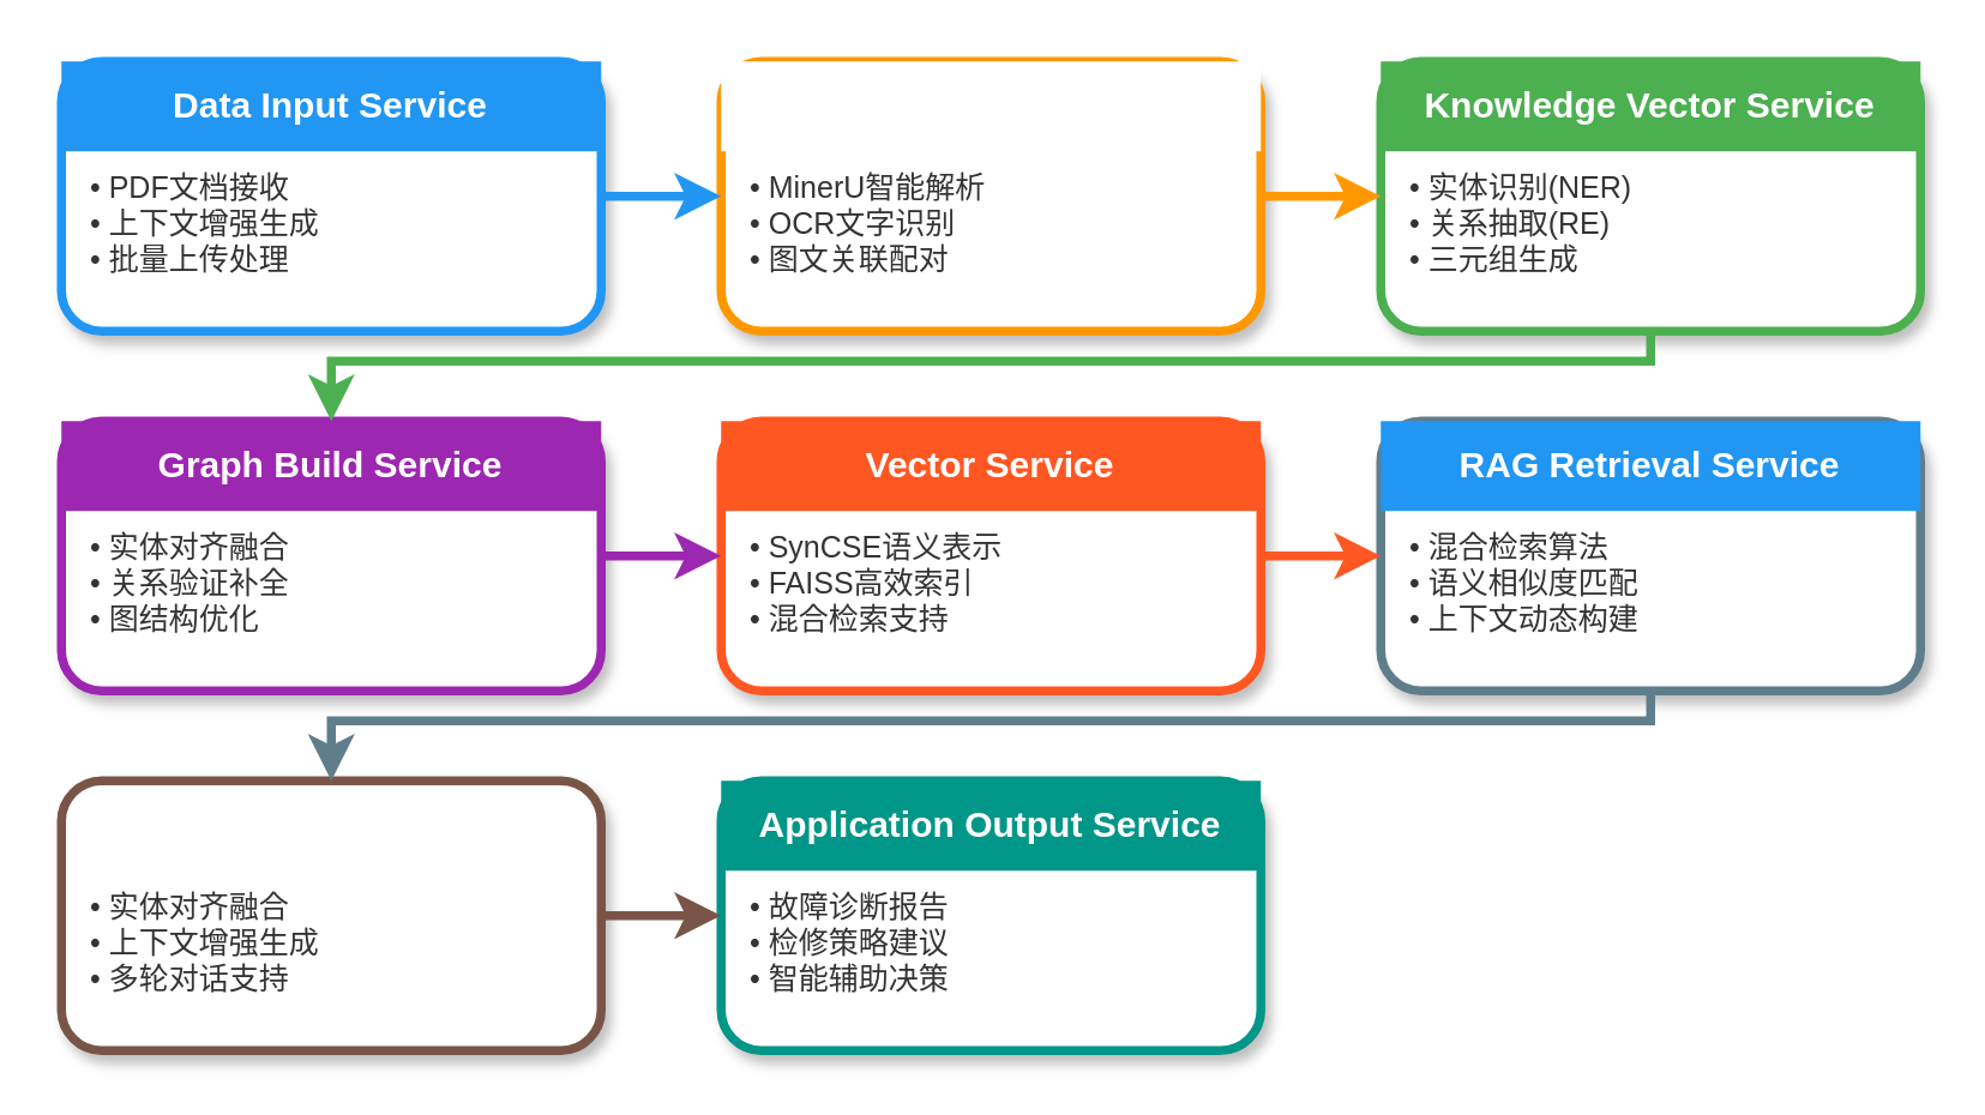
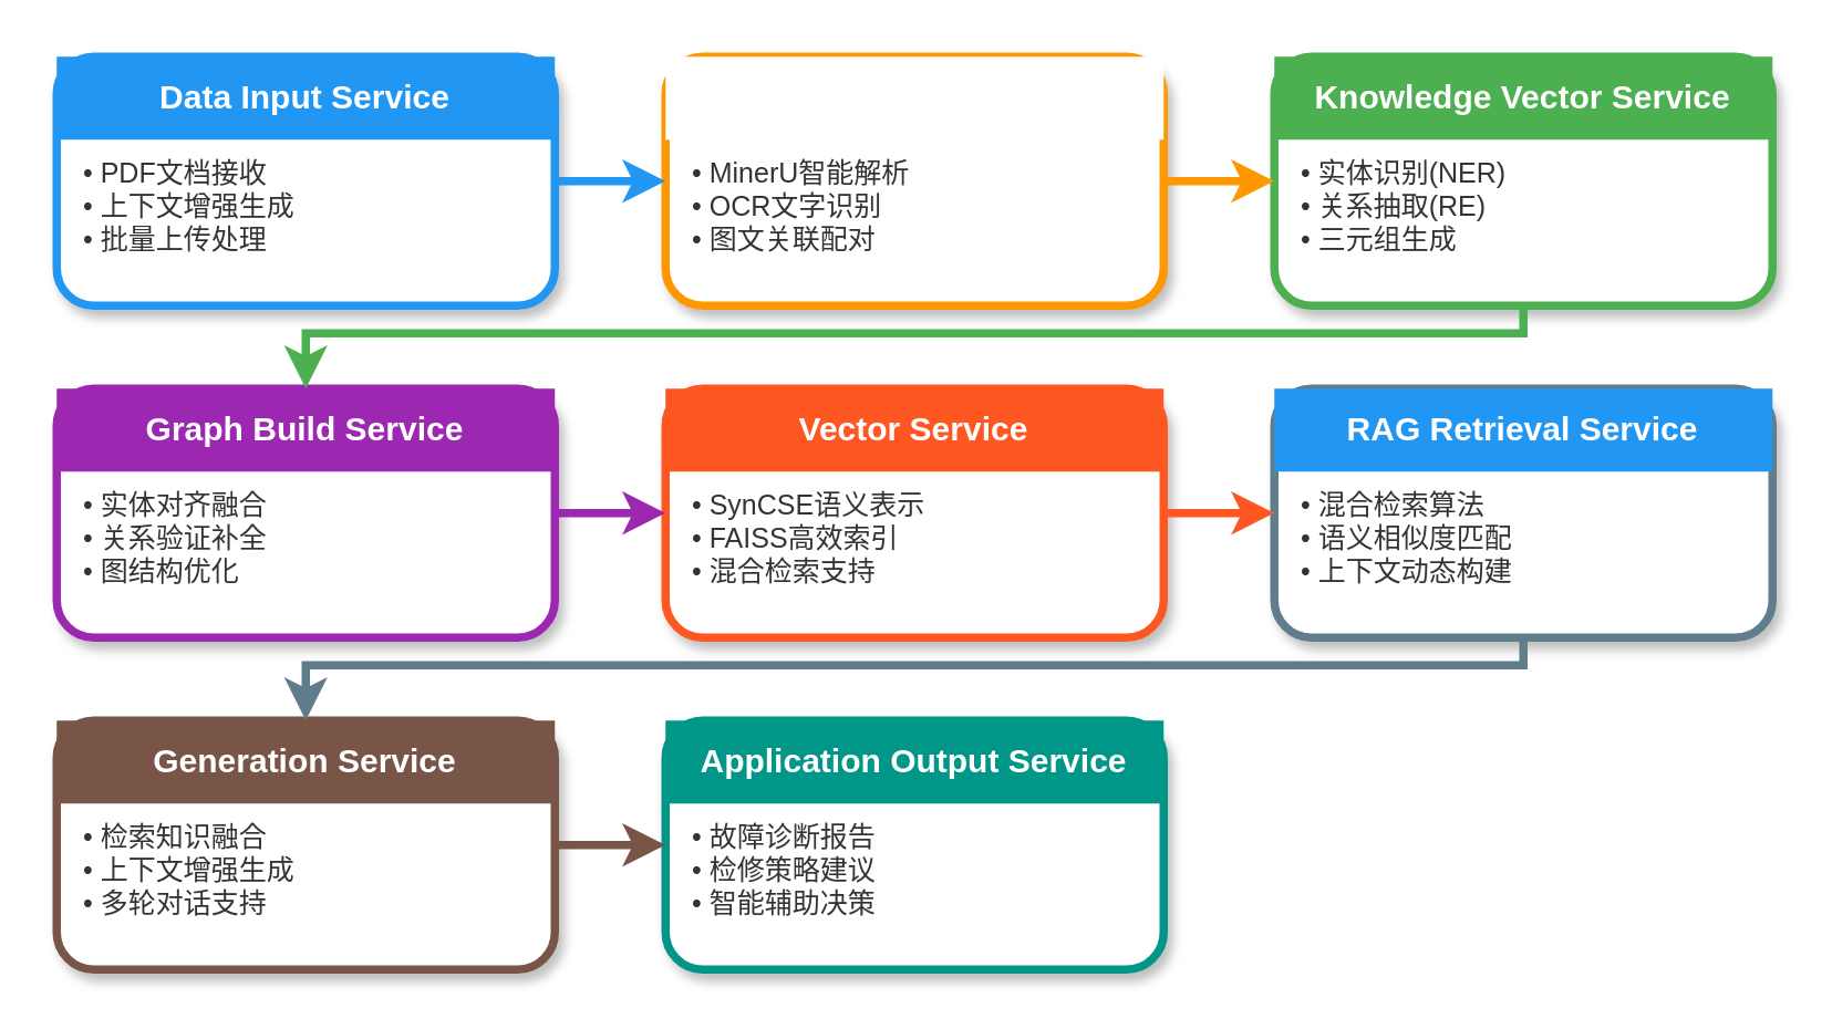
+ <mxCell id="21" value="Generation Service" style="rounded=0;whiteSpace=wrap;html=1;fillColor=#795548;strokeColor=none;fontSize=12;fontStyle=1;fontColor=#FFFFFF;arcSize=15;" parent="1" vertex="1"><mxGeometry x="20" y="260" width="180" height="30" as="geometry" /></mxCell>
- <mxCell id="22" value="• 实体对齐融合&#10;• 上下文增强生成&#10;• 多轮对话支持" style="text;html=1;strokeColor=none;fillColor=none;spacingLeft=8;spacingRight=8;whiteSpace=wrap;overflow=hidden;rotatable=0;fontSize=10;fontColor=#333333;align=left;" parent="1" vertex="1"><mxGeometry x="20" y="290" width="180" height="60" as="geometry" /></mxCell>
+ <mxCell id="22" value="• 检索知识融合&#10;• 上下文增强生成&#10;• 多轮对话支持" style="text;html=1;strokeColor=none;fillColor=none;spacingLeft=8;spacingRight=8;whiteSpace=wrap;overflow=hidden;rotatable=0;fontSize=10;fontColor=#333333;align=left;" parent="1" vertex="1"><mxGeometry x="20" y="290" width="180" height="60" as="geometry" /></mxCell>
